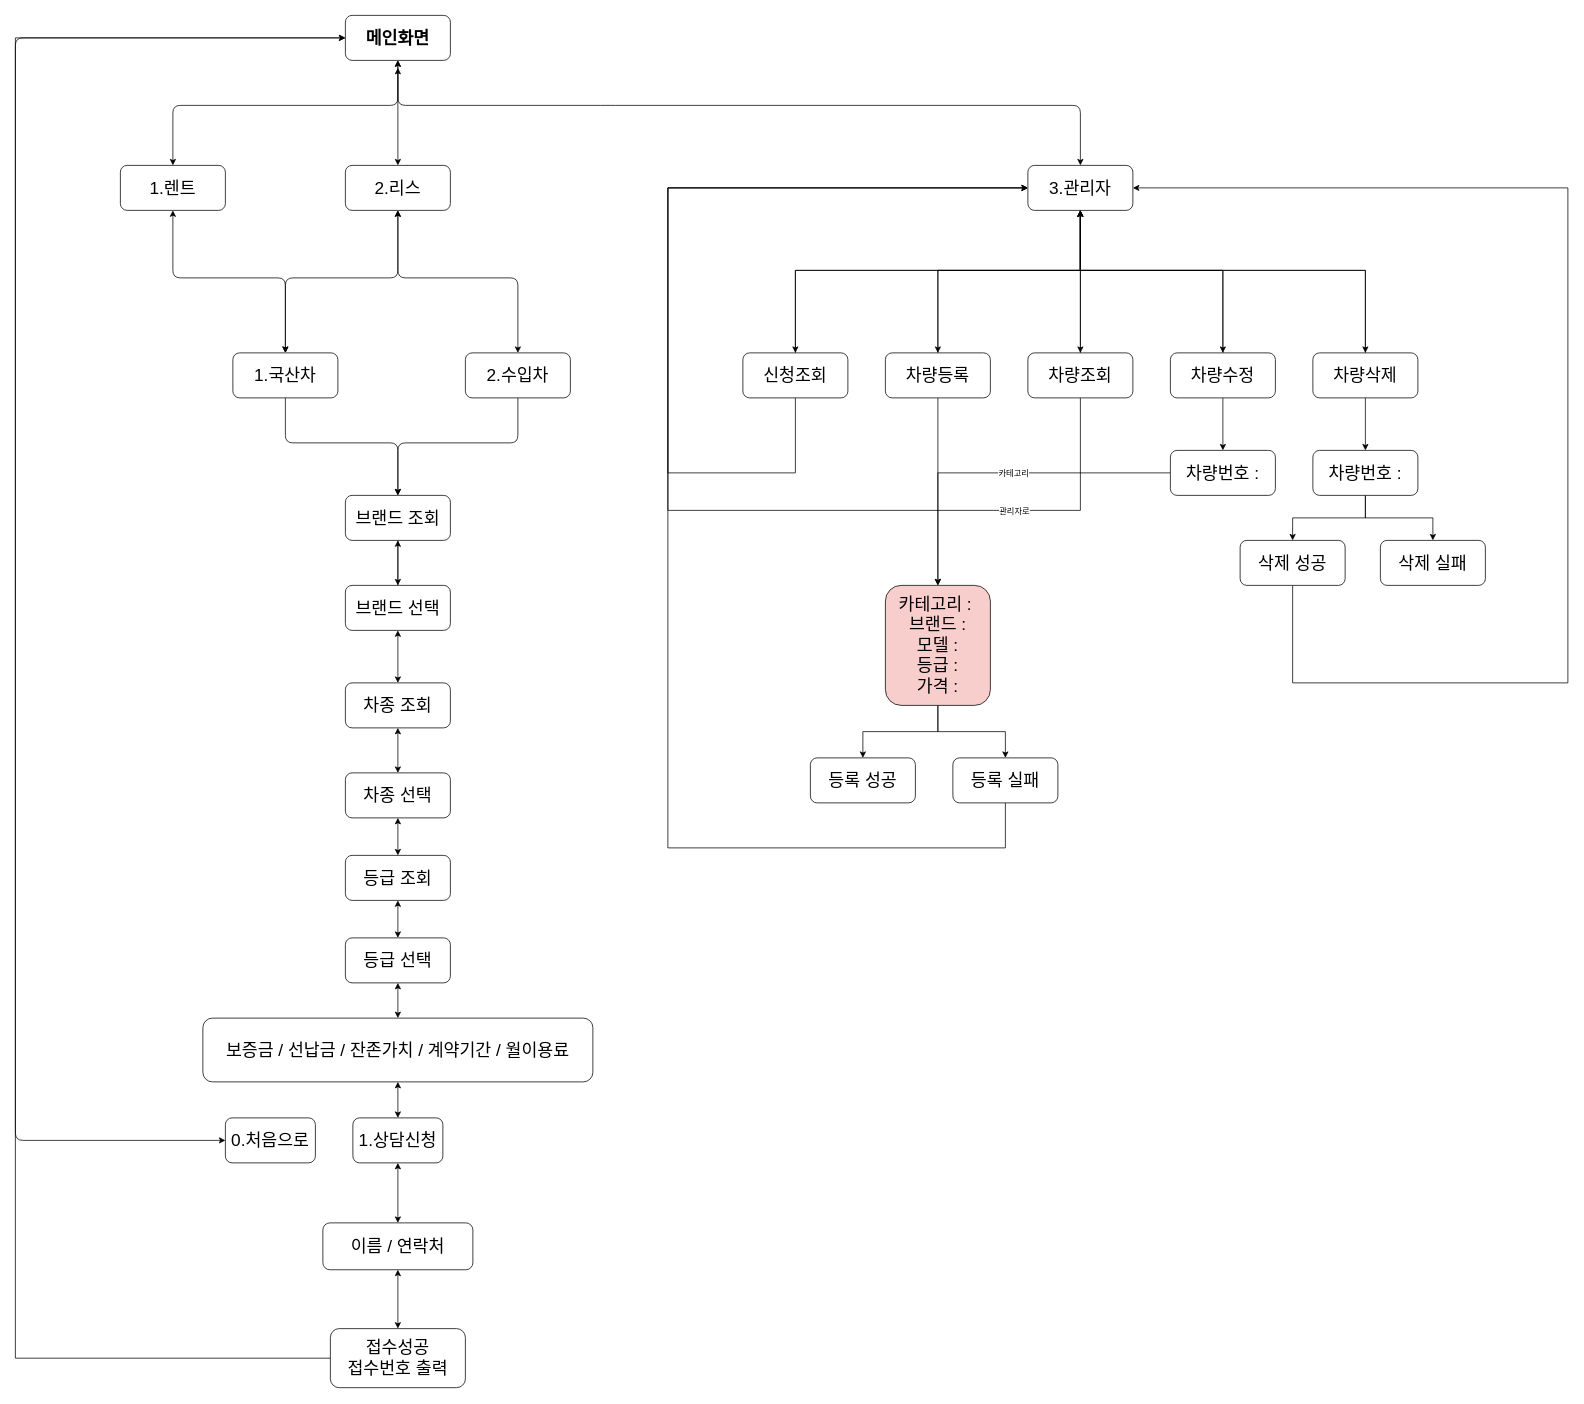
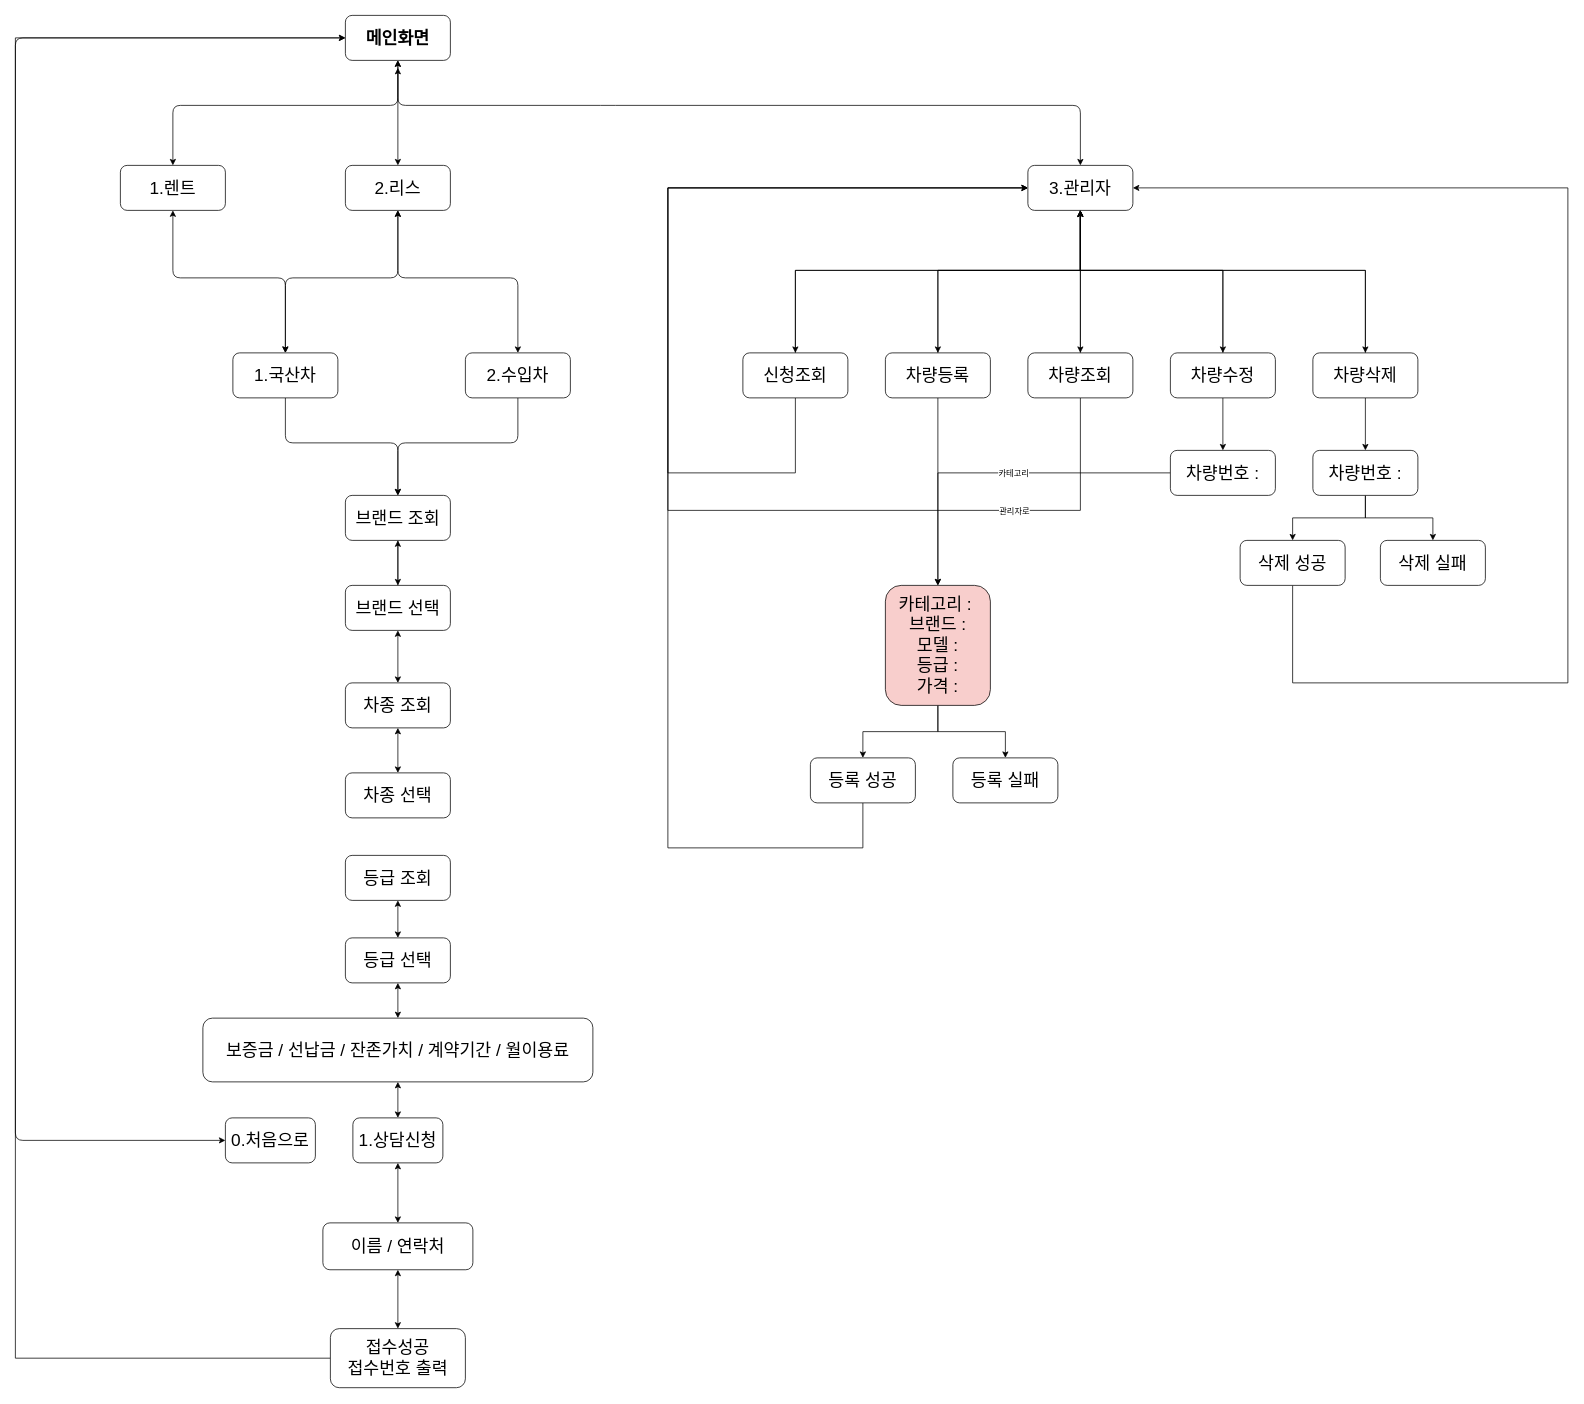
+ <mxCell id="72" style="edgeStyle=orthogonalEdgeStyle;rounded=0;orthogonalLoop=1;jettySize=auto;html=1;entryX=0;entryY=0.5;entryDx=0;entryDy=0;" edge="1" parent="1" source="73" target="14"><mxGeometry relative="1" as="geometry"><Array as="points"><mxPoint x="1150" y="1130" /><mxPoint x="890" y="1130" /><mxPoint x="890" y="250" /></Array></mxGeometry></mxCell>
- <mxCell id="74" style="edgeStyle=orthogonalEdgeStyle;rounded=0;orthogonalLoop=1;jettySize=auto;html=1;entryX=0;entryY=0.5;entryDx=0;entryDy=0;" edge="1" parent="1" source="75" target="14"><mxGeometry relative="1" as="geometry"><Array as="points"><mxPoint x="1340" y="1130" /><mxPoint x="890" y="1130" /><mxPoint x="890" y="250" /></Array></mxGeometry></mxCell>
- <mxCell id="28" style="edgeStyle=none;html=1;entryX=0.5;entryY=0;entryDx=0;entryDy=0;startArrow=classic;startFill=1;" parent="1" source="29" target="31" edge="1"><mxGeometry relative="1" as="geometry" /></mxCell>
